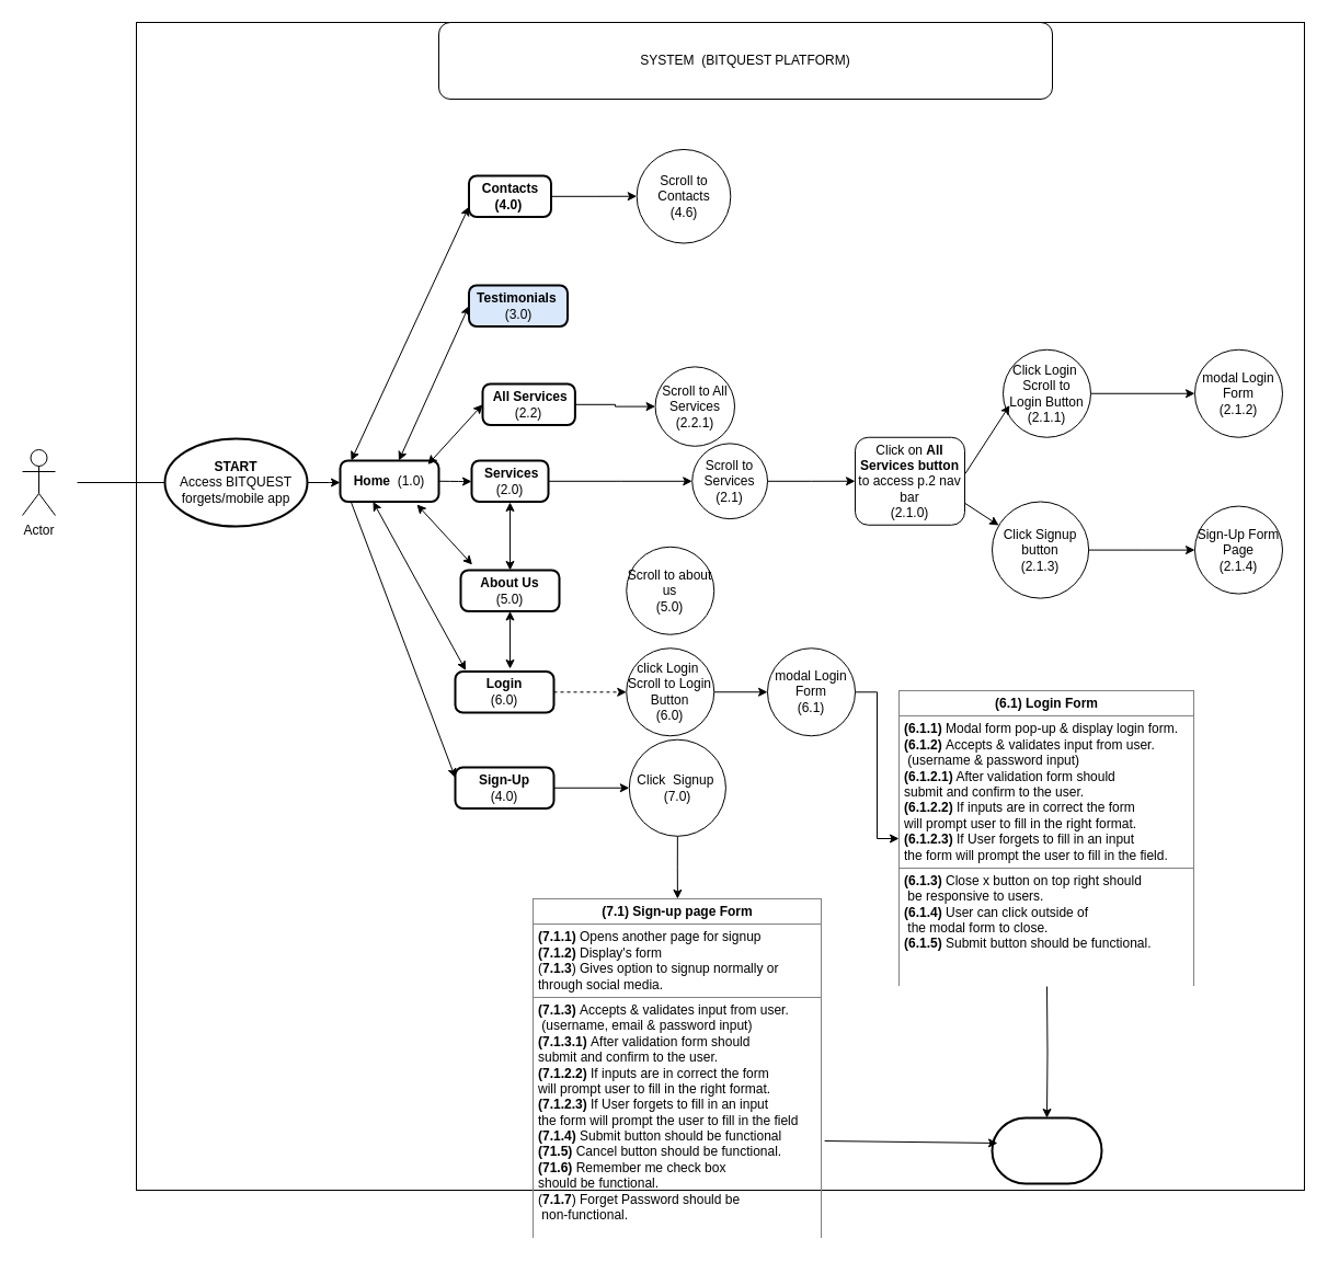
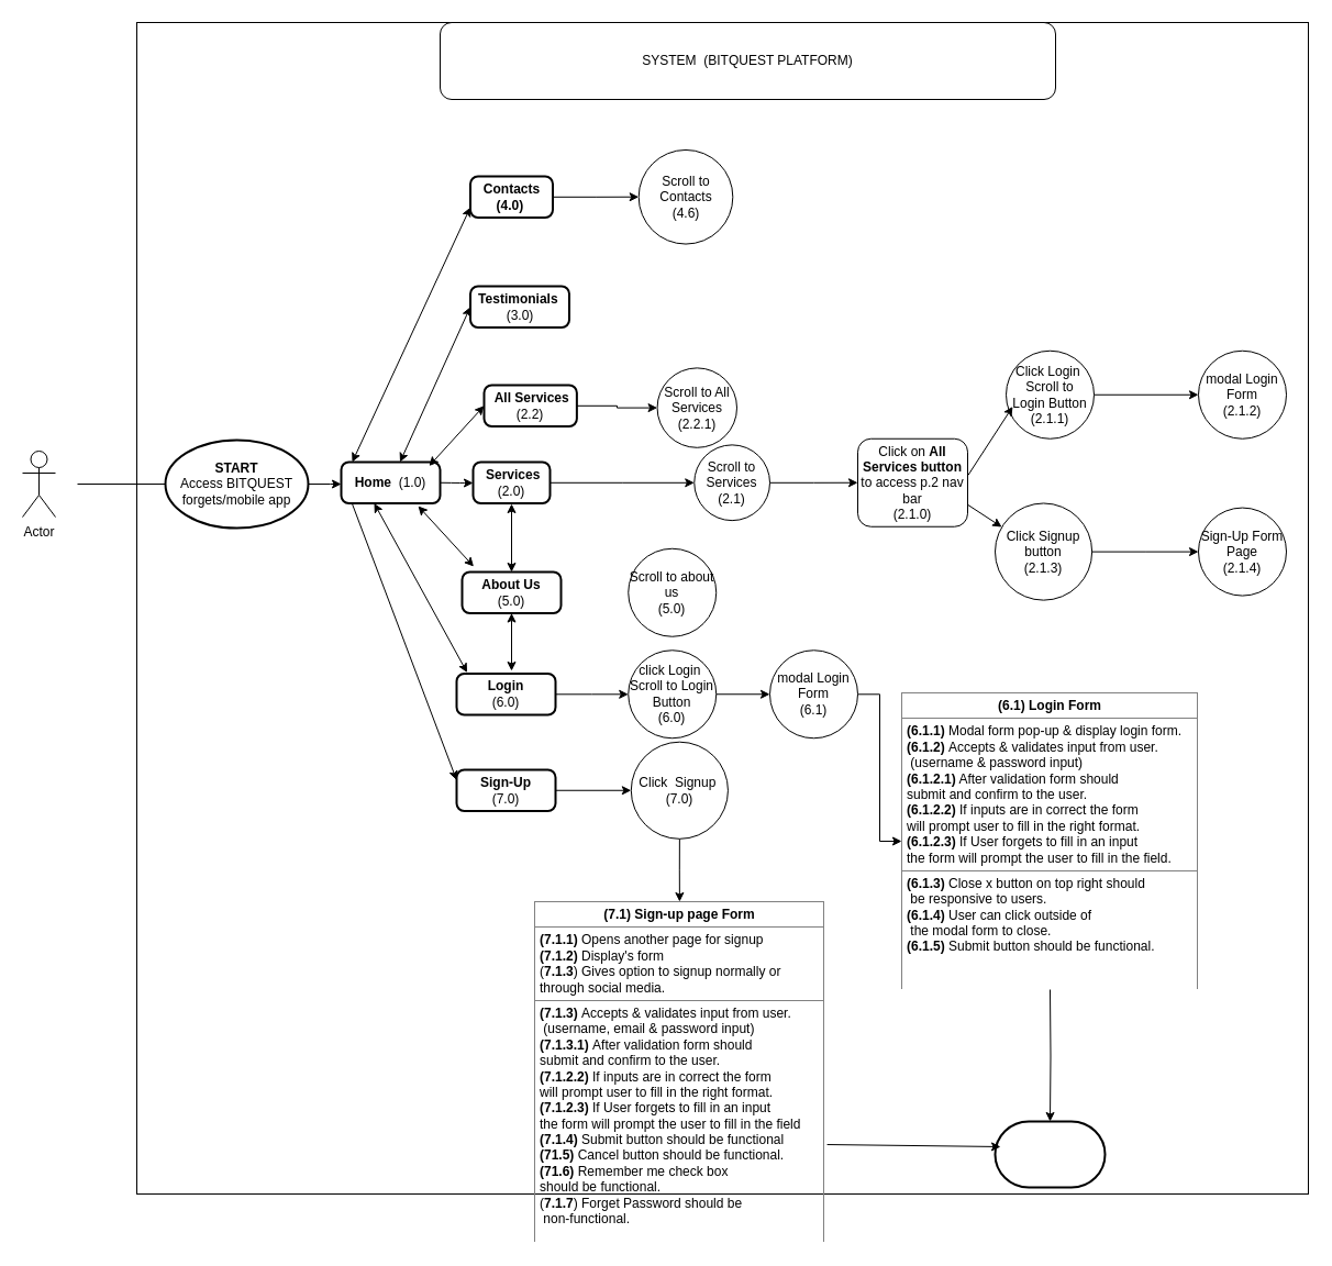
- <mxCell id="24" value="&lt;b&gt;Testimonials&amp;nbsp;&lt;/b&gt;&lt;br&gt;(3.0)" style="rounded=1;whiteSpace=wrap;html=1;absoluteArcSize=1;arcSize=14;strokeWidth=2;fillColor=#dae8fc;" parent="1" vertex="1"><mxGeometry x="427.5" y="260" width="90" height="37.5" as="geometry" /></mxCell>
+ <mxCell id="24" value="&lt;b&gt;Testimonials&amp;nbsp;&lt;/b&gt;&lt;br&gt;(3.0)" style="rounded=1;whiteSpace=wrap;html=1;absoluteArcSize=1;arcSize=14;strokeWidth=2;" parent="1" vertex="1"><mxGeometry x="427.5" y="260" width="90" height="37.5" as="geometry" /></mxCell>
- <mxCell id="25" value="" style="edgeStyle=orthogonalEdgeStyle;rounded=0;orthogonalLoop=1;jettySize=auto;html=1;dashed=1;" parent="1" source="26" target="30" edge="1"><mxGeometry relative="1" as="geometry" /></mxCell>
+ <mxCell id="25" value="" style="edgeStyle=orthogonalEdgeStyle;rounded=0;orthogonalLoop=1;jettySize=auto;html=1;" parent="1" source="26" target="30" edge="1"><mxGeometry relative="1" as="geometry" /></mxCell>
- <mxCell id="28" value="&lt;b&gt;Sign-Up&lt;/b&gt;&lt;br&gt;(4.0)" style="rounded=1;whiteSpace=wrap;html=1;absoluteArcSize=1;arcSize=14;strokeWidth=2;" parent="1" vertex="1"><mxGeometry x="415" y="700" width="90" height="37.5" as="geometry" /></mxCell>
+ <mxCell id="28" value="&lt;b&gt;Sign-Up&lt;/b&gt;&lt;br&gt;(7.0)" style="rounded=1;whiteSpace=wrap;html=1;absoluteArcSize=1;arcSize=14;strokeWidth=2;" parent="1" vertex="1"><mxGeometry x="415" y="700" width="90" height="37.5" as="geometry" /></mxCell>
